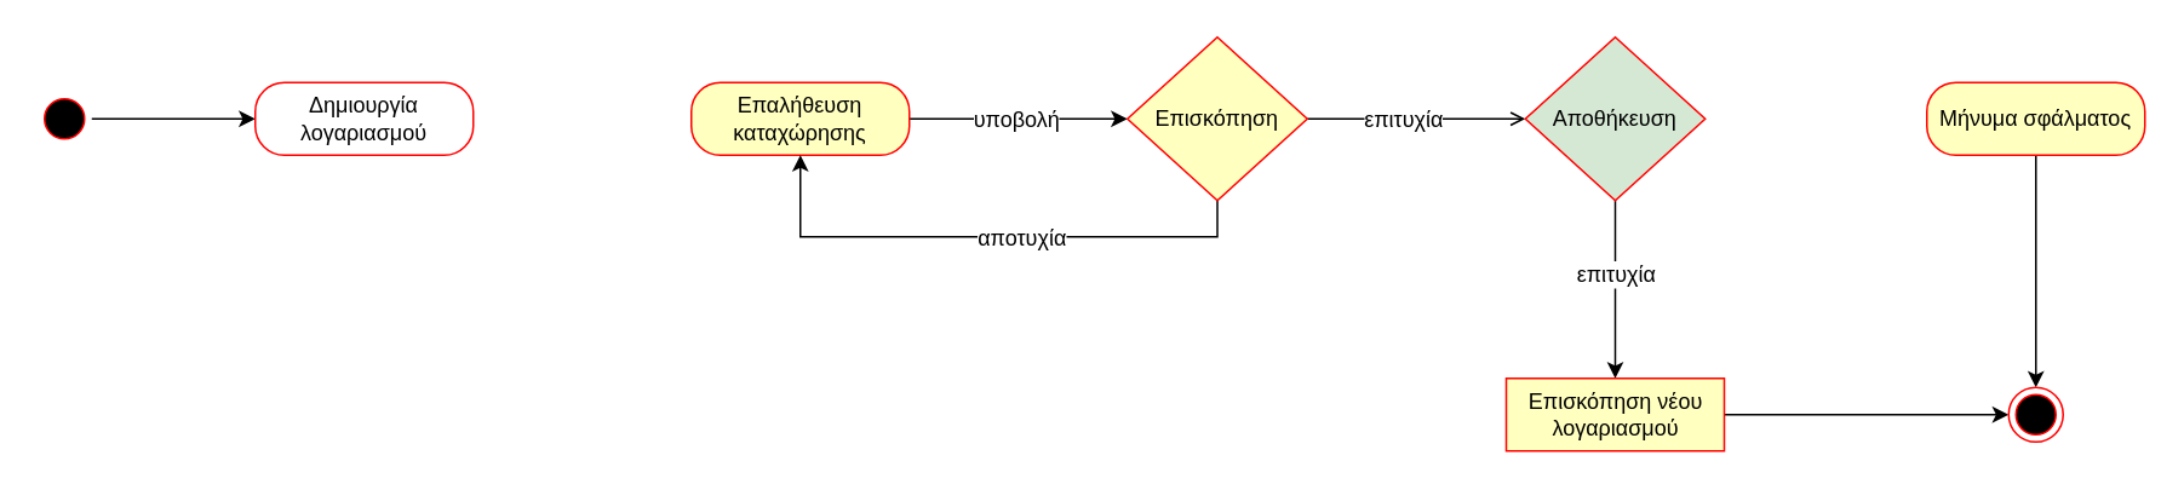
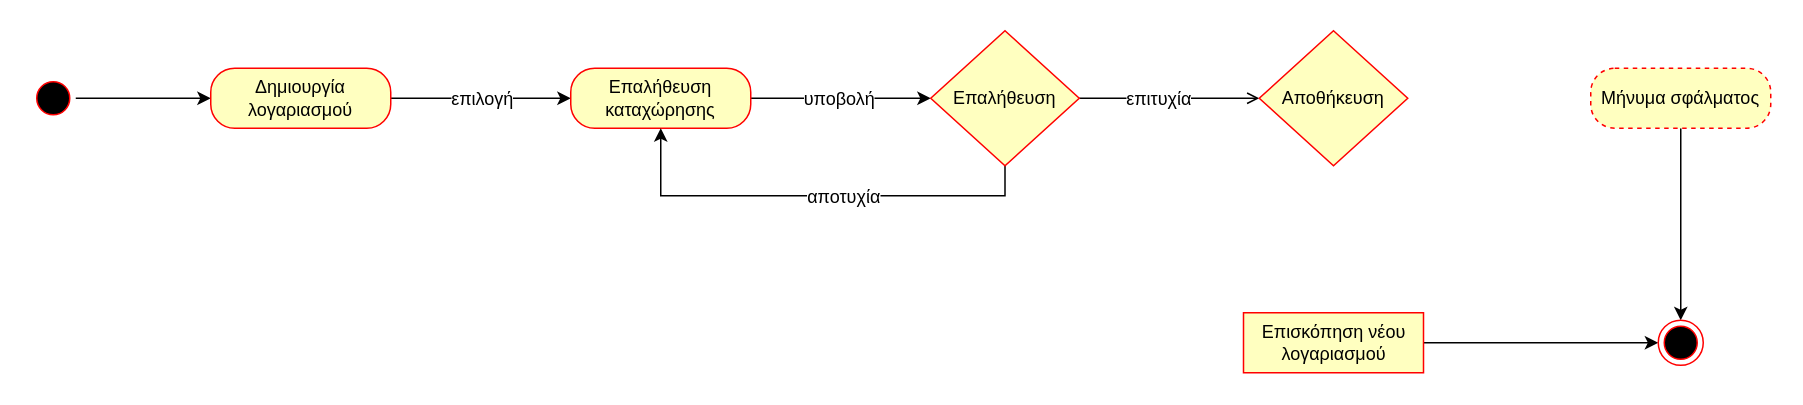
- <mxCell id="6" value="Δημιουργία λογαριασμού" style="rounded=1;whiteSpace=wrap;html=1;arcSize=40;fontColor=#000000;fillColor=#ffffff;strokeColor=#ff0000;" vertex="1" parent="1"><mxGeometry x="140" y="45" width="120" height="40" as="geometry" /></mxCell>
+ <mxCell id="6" value="Δημιουργία λογαριασμού" style="rounded=1;whiteSpace=wrap;html=1;arcSize=40;fontColor=#000000;fillColor=#ffffc0;strokeColor=#ff0000;" vertex="1" parent="1"><mxGeometry x="140" y="45" width="120" height="40" as="geometry" /></mxCell>
+ <mxCell id="4" style="edgeStyle=orthogonalEdgeStyle;rounded=0;orthogonalLoop=1;jettySize=auto;html=1;exitX=1;exitY=0.5;exitDx=0;exitDy=0;" edge="1" parent="1" source="6" target="9"><mxGeometry relative="1" as="geometry" /></mxCell>
+ <mxCell id="5" value="επιλογή" style="text;html=1;resizable=0;points=[];align=center;verticalAlign=middle;labelBackgroundColor=#ffffff;" vertex="1" connectable="0" parent="4"><mxGeometry x="0.202" relative="1" as="geometry"><mxPoint x="-12" as="offset" /></mxGeometry></mxCell>
- <mxCell id="14" value="Επισκόπηση" style="rhombus;whiteSpace=wrap;html=1;fillColor=#ffffc0;strokeColor=#ff0000;" vertex="1" parent="1"><mxGeometry x="620" y="20" width="99" height="90" as="geometry" /></mxCell>
+ <mxCell id="14" value="Επαλήθευση" style="rhombus;whiteSpace=wrap;html=1;fillColor=#ffffc0;strokeColor=#ff0000;" vertex="1" parent="1"><mxGeometry x="620" y="20" width="99" height="90" as="geometry" /></mxCell>
- <mxCell id="17" value="Αποθήκευση" style="rhombus;whiteSpace=wrap;html=1;fillColor=#d5e8d4;strokeColor=#ff0000;" vertex="1" parent="1"><mxGeometry x="839" y="20" width="99" height="90" as="geometry" /></mxCell>
+ <mxCell id="17" value="Αποθήκευση" style="rhombus;whiteSpace=wrap;html=1;fillColor=#ffffc0;strokeColor=#ff0000;" vertex="1" parent="1"><mxGeometry x="839" y="20" width="99" height="90" as="geometry" /></mxCell>
- <mxCell id="21" value="Μήνυμα σφάλματος" style="rounded=1;whiteSpace=wrap;html=1;arcSize=40;fontColor=#000000;fillColor=#ffffc0;strokeColor=#ff0000;" vertex="1" parent="1"><mxGeometry x="1060" y="45" width="120" height="40" as="geometry" /></mxCell>
+ <mxCell id="21" value="Μήνυμα σφάλματος" style="rounded=1;whiteSpace=wrap;html=1;arcSize=40;fontColor=#000000;fillColor=#ffffc0;strokeColor=#ff0000;dashed=1;" vertex="1" parent="1"><mxGeometry x="1060" y="45" width="120" height="40" as="geometry" /></mxCell>
- <mxCell id="15" style="edgeStyle=orthogonalEdgeStyle;rounded=0;orthogonalLoop=1;jettySize=auto;html=1;exitX=0.5;exitY=1;exitDx=0;exitDy=0;entryX=0.5;entryY=0;entryDx=0;entryDy=0;" edge="1" parent="1" source="17" target="19"><mxGeometry relative="1" as="geometry" /></mxCell>
- <mxCell id="16" value="επιτυχία" style="text;html=1;resizable=0;points=[];align=center;verticalAlign=middle;labelBackgroundColor=#ffffff;" vertex="1" connectable="0" parent="15"><mxGeometry x="0.264" y="1" relative="1" as="geometry"><mxPoint x="-1" y="-22" as="offset" /></mxGeometry></mxCell>
